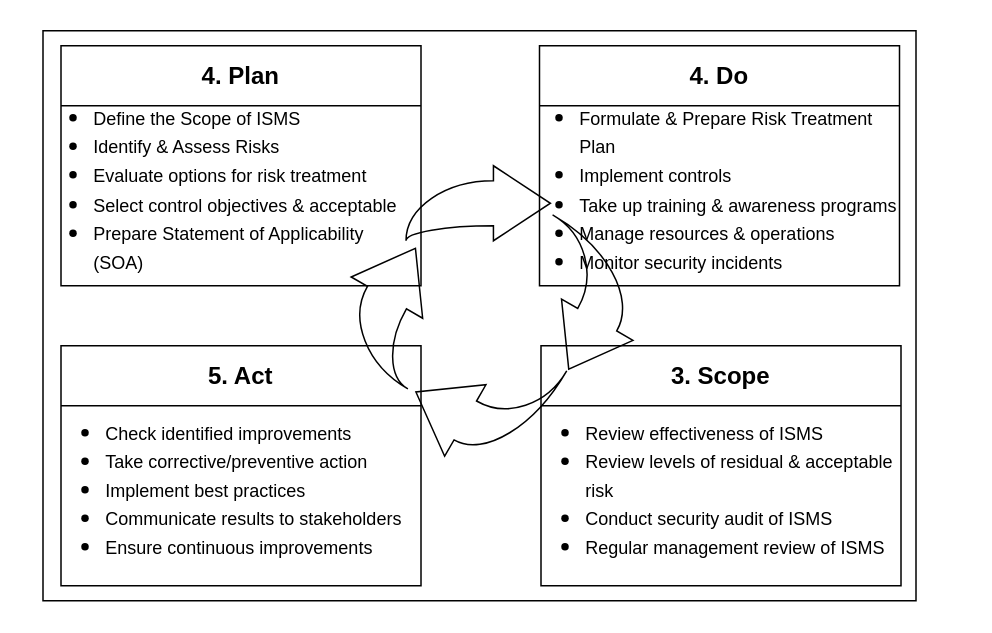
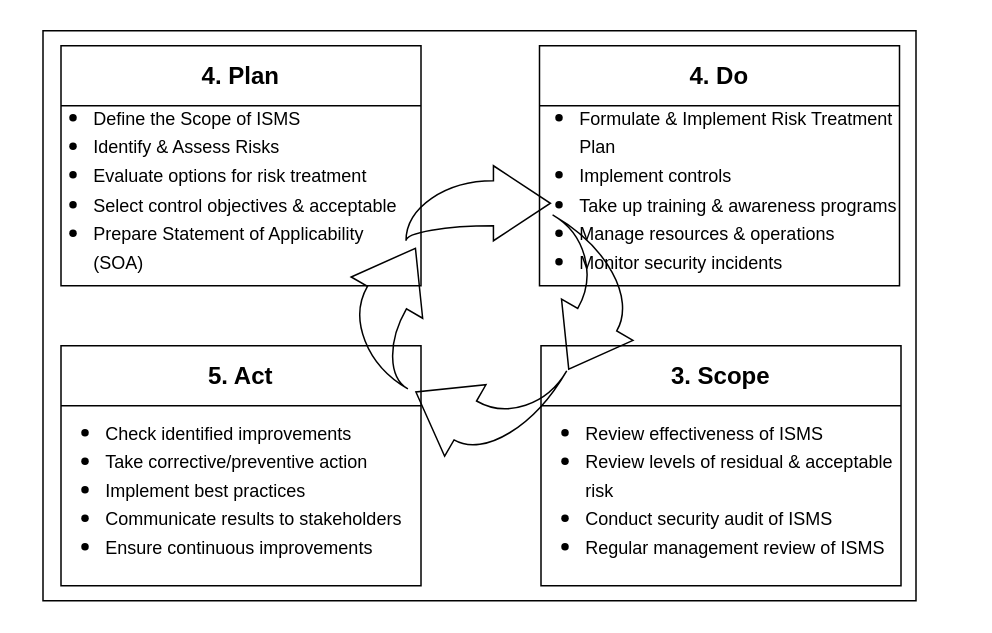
- <mxCell id="21" value="&lt;ul&gt;&lt;li&gt;&lt;font style=&quot;font-size: 12px&quot;&gt;Formulate &amp;amp; Prepare Risk Treatment Plan&lt;/font&gt;&lt;/li&gt;&lt;li&gt;&lt;font style=&quot;font-size: 12px&quot;&gt;Implement controls&lt;/font&gt;&lt;/li&gt;&lt;li&gt;&lt;font style=&quot;font-size: 12px&quot;&gt;Take up training &amp;amp; awareness programs&lt;/font&gt;&lt;/li&gt;&lt;li&gt;&lt;font style=&quot;font-size: 12px&quot;&gt;Manage resources &amp;amp; operations&lt;/font&gt;&lt;/li&gt;&lt;li&gt;&lt;font style=&quot;font-size: 12px&quot;&gt;Monitor security incidents&lt;/font&gt;&lt;/li&gt;&lt;/ul&gt;" style="text;html=1;strokeColor=none;fillColor=none;align=left;verticalAlign=middle;whiteSpace=wrap;rounded=0;fontSize=16;" parent="16" vertex="1"><mxGeometry x="-15.03" y="20" width="263.03" height="150" as="geometry" /></mxCell>
+ <mxCell id="21" value="&lt;ul&gt;&lt;li&gt;&lt;font style=&quot;font-size: 12px&quot;&gt;Formulate &amp;amp; Implement Risk Treatment Plan&lt;/font&gt;&lt;/li&gt;&lt;li&gt;&lt;font style=&quot;font-size: 12px&quot;&gt;Implement controls&lt;/font&gt;&lt;/li&gt;&lt;li&gt;&lt;font style=&quot;font-size: 12px&quot;&gt;Take up training &amp;amp; awareness programs&lt;/font&gt;&lt;/li&gt;&lt;li&gt;&lt;font style=&quot;font-size: 12px&quot;&gt;Manage resources &amp;amp; operations&lt;/font&gt;&lt;/li&gt;&lt;li&gt;&lt;font style=&quot;font-size: 12px&quot;&gt;Monitor security incidents&lt;/font&gt;&lt;/li&gt;&lt;/ul&gt;" style="text;html=1;strokeColor=none;fillColor=none;align=left;verticalAlign=middle;whiteSpace=wrap;rounded=0;fontSize=16;" parent="16" vertex="1"><mxGeometry x="-15.03" y="20" width="263.03" height="150" as="geometry" /></mxCell>
